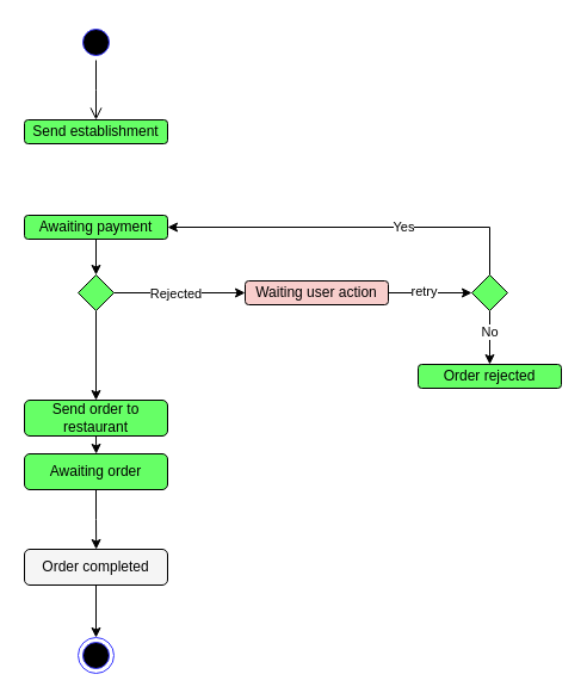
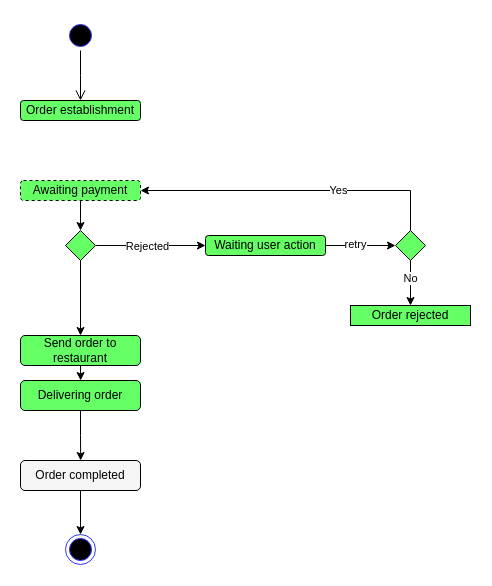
- <mxCell id="5" value="Send establishment" style="rounded=1;whiteSpace=wrap;html=1;strokeColor=#000000;fillColor=#66FF66;" vertex="1" parent="1"><mxGeometry x="20" y="100" width="120" height="20" as="geometry" /></mxCell>
+ <mxCell id="5" value="Order establishment" style="rounded=1;whiteSpace=wrap;html=1;strokeColor=#000000;fillColor=#66FF66;" vertex="1" parent="1"><mxGeometry x="20" y="100" width="120" height="20" as="geometry" /></mxCell>
- <mxCell id="7" value="Awaiting payment" style="rounded=1;whiteSpace=wrap;html=1;strokeColor=#000000;fillColor=#66FF66;" vertex="1" parent="1"><mxGeometry x="20" y="180" width="120" height="20" as="geometry" /></mxCell>
+ <mxCell id="7" value="Awaiting payment" style="rounded=1;whiteSpace=wrap;html=1;strokeColor=#000000;fillColor=#66FF66;dashed=1;" vertex="1" parent="1"><mxGeometry x="20" y="180" width="120" height="20" as="geometry" /></mxCell>
- <mxCell id="14" value="Waiting user action" style="rounded=1;whiteSpace=wrap;html=1;strokeColor=#000000;fillColor=#f8cecc;" vertex="1" parent="1"><mxGeometry x="205" y="235" width="120" height="20" as="geometry" /></mxCell>
+ <mxCell id="14" value="Waiting user action" style="rounded=1;whiteSpace=wrap;html=1;strokeColor=#000000;fillColor=#66FF66;" vertex="1" parent="1"><mxGeometry x="205" y="235" width="120" height="20" as="geometry" /></mxCell>
- <mxCell id="20" value="Order rejected" style="rounded=1;whiteSpace=wrap;html=1;strokeColor=#000000;fillColor=#66FF66;" vertex="1" parent="1"><mxGeometry x="350" y="305" width="120" height="20" as="geometry" /></mxCell>
+ <mxCell id="20" value="Order rejected" style="whiteSpace=wrap;html=1;strokeColor=#000000;fillColor=#66FF66;rounded=0;" vertex="1" parent="1"><mxGeometry x="350" y="305" width="120" height="20" as="geometry" /></mxCell>
- <mxCell id="24" value="Awaiting order" style="rounded=1;whiteSpace=wrap;html=1;strokeColor=#000000;fillColor=#66FF66;" vertex="1" parent="1"><mxGeometry x="20" y="380" width="120" height="30" as="geometry" /></mxCell>
+ <mxCell id="24" value="Delivering order" style="rounded=1;whiteSpace=wrap;html=1;strokeColor=#000000;fillColor=#66FF66;" vertex="1" parent="1"><mxGeometry x="20" y="380" width="120" height="30" as="geometry" /></mxCell>
